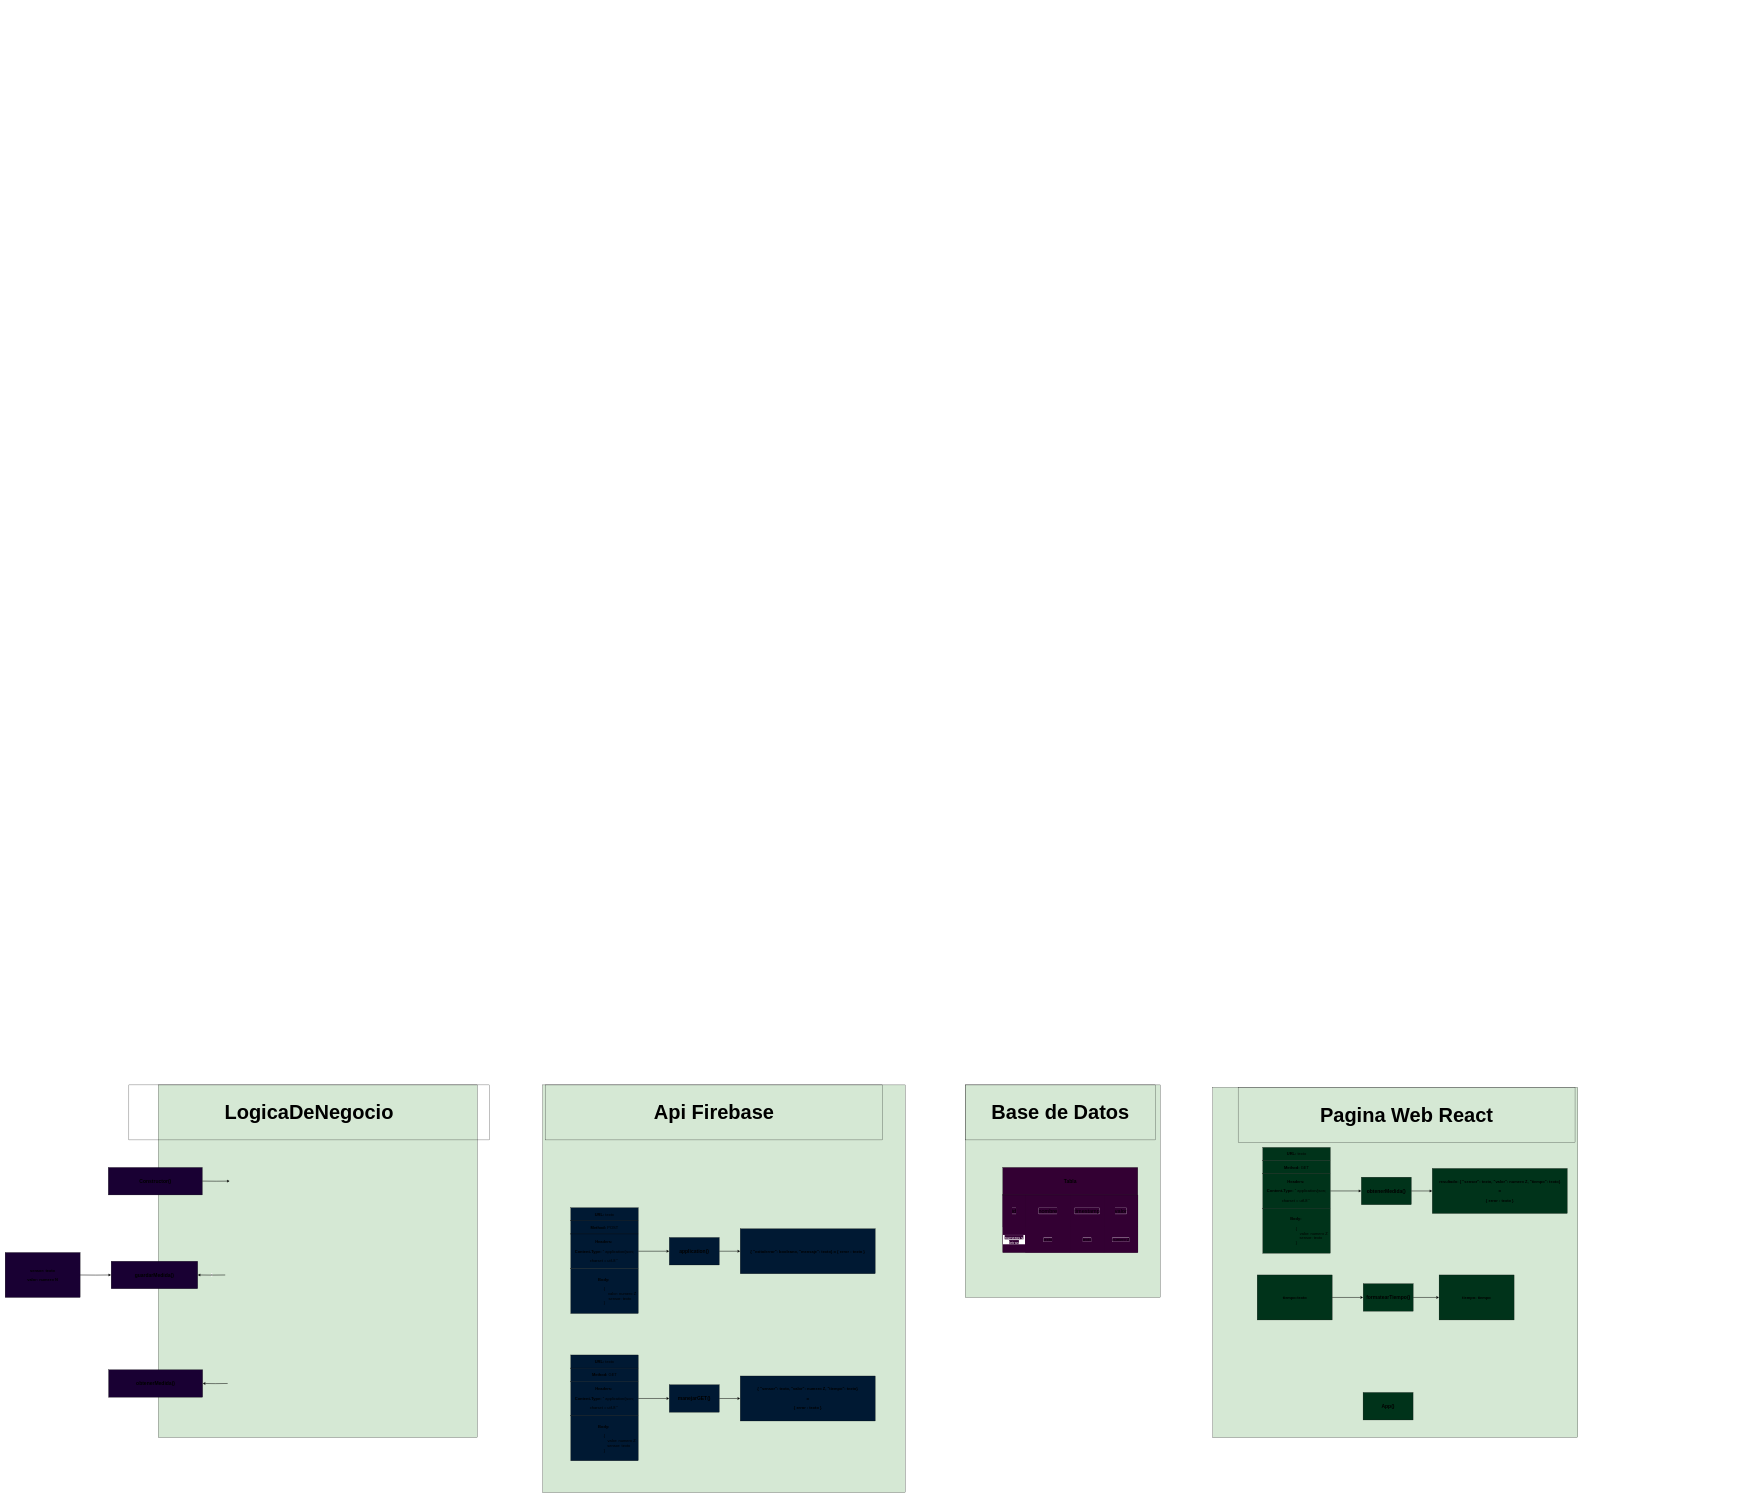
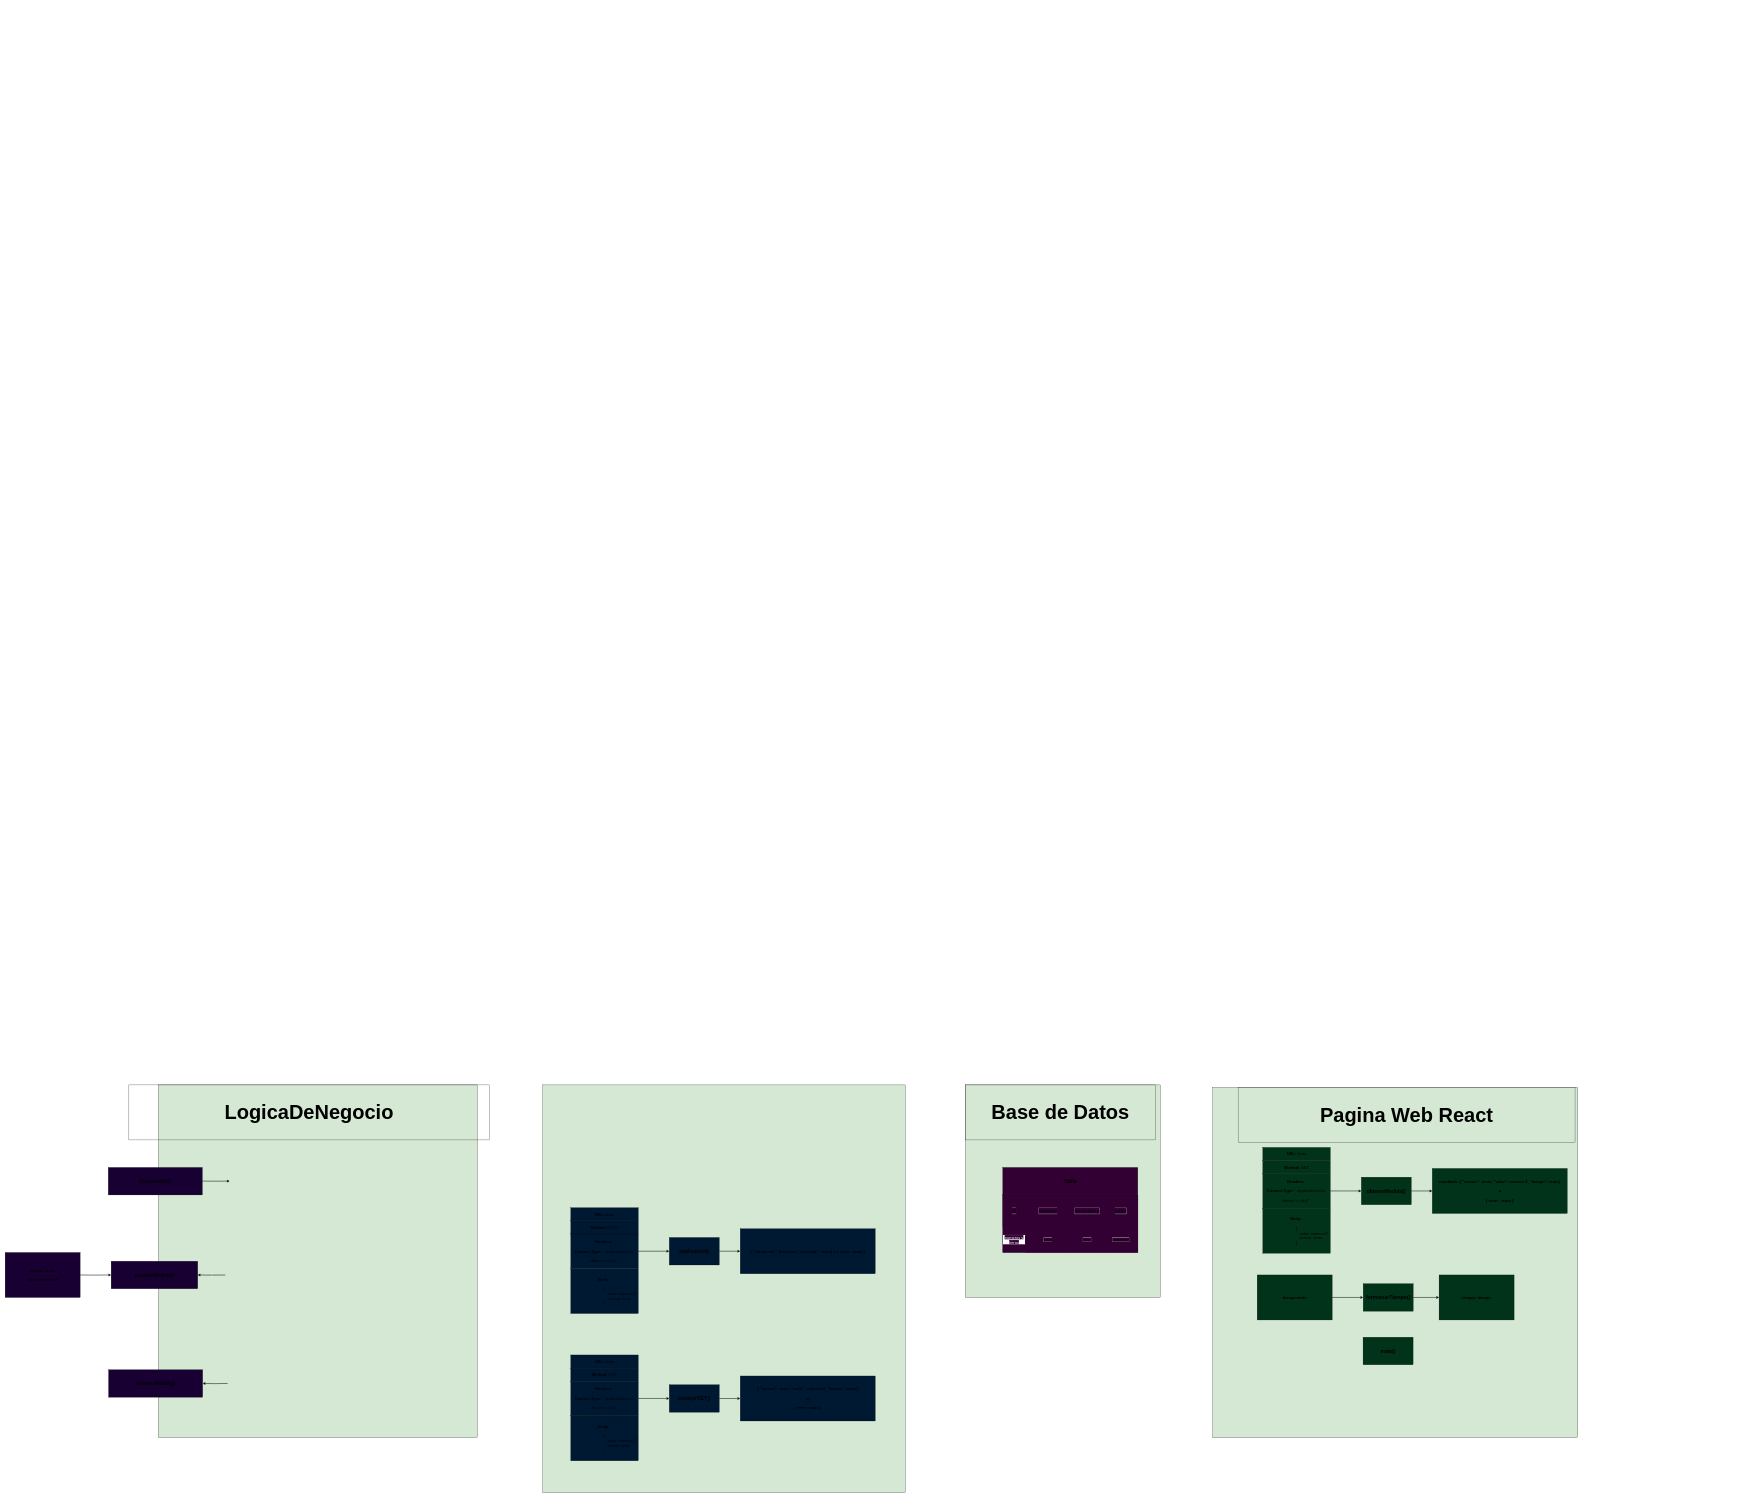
- <mxCell id="15" value="&lt;font style=&quot;color: rgb(0, 0, 0);&quot;&gt;Api Firebase&lt;/font&gt;" style="text;html=1;align=center;verticalAlign=middle;whiteSpace=wrap;rounded=0;fontSize=80;fontStyle=1;labelBackgroundColor=none;strokeColor=#000000;" parent="1" vertex="1"><mxGeometry x="2181.25" y="4338" width="1347.5" height="220" as="geometry" /></mxCell>
+ <mxCell id="56" value="main()" style="rounded=0;whiteSpace=wrap;html=1;fontSize=20;fontStyle=1;fillColor=#00331A;strokeColor=#000000;" parent="1" vertex="1"><mxGeometry x="5451" y="5347.07" width="200" height="110" as="geometry" /></mxCell>
- <mxCell id="70" value="App()" style="rounded=0;whiteSpace=wrap;html=1;fontSize=20;fontStyle=1;fillColor=#00331A;strokeColor=#000000;" parent="1" vertex="1"><mxGeometry x="5451" y="5568" width="200" height="110" as="geometry" /></mxCell>
